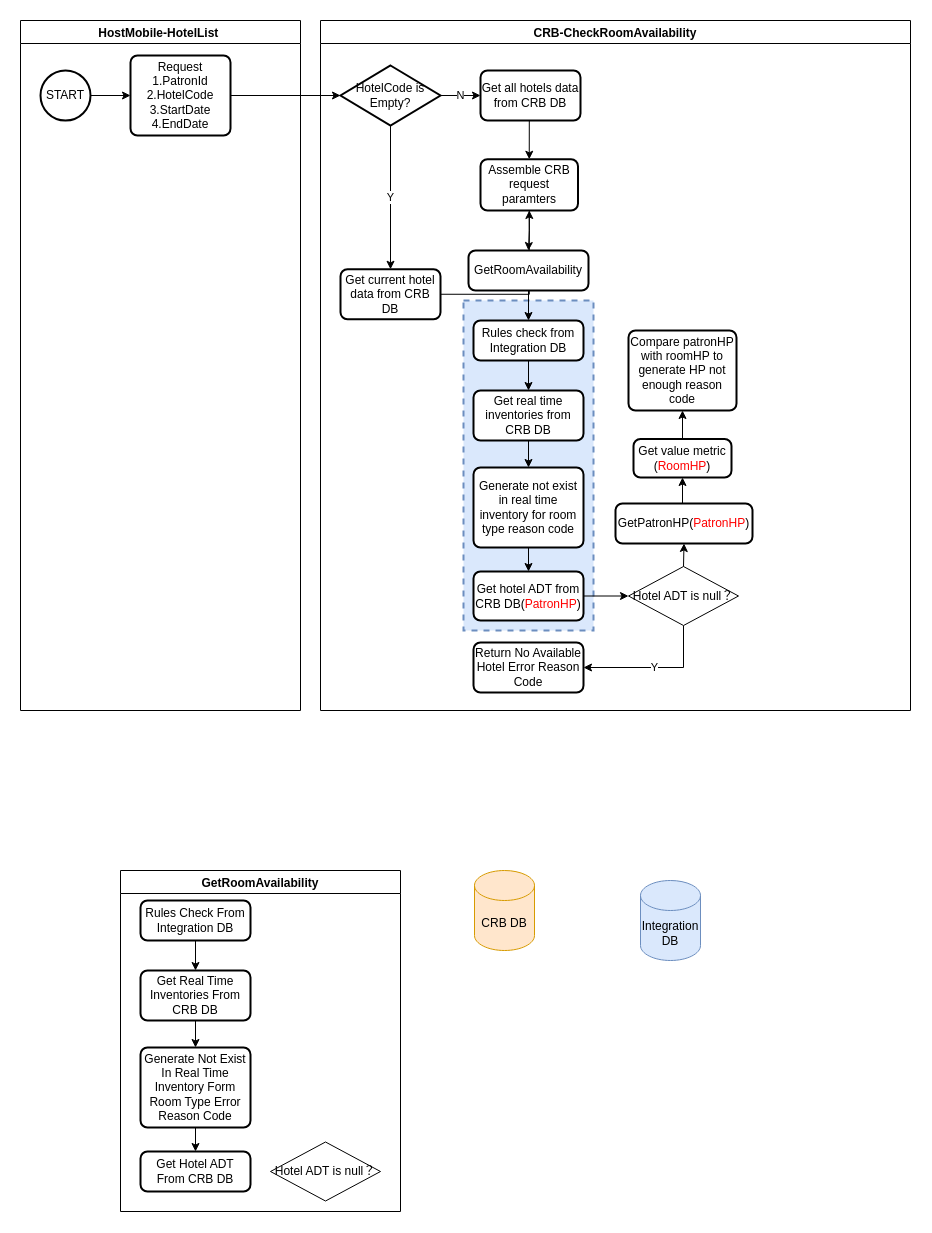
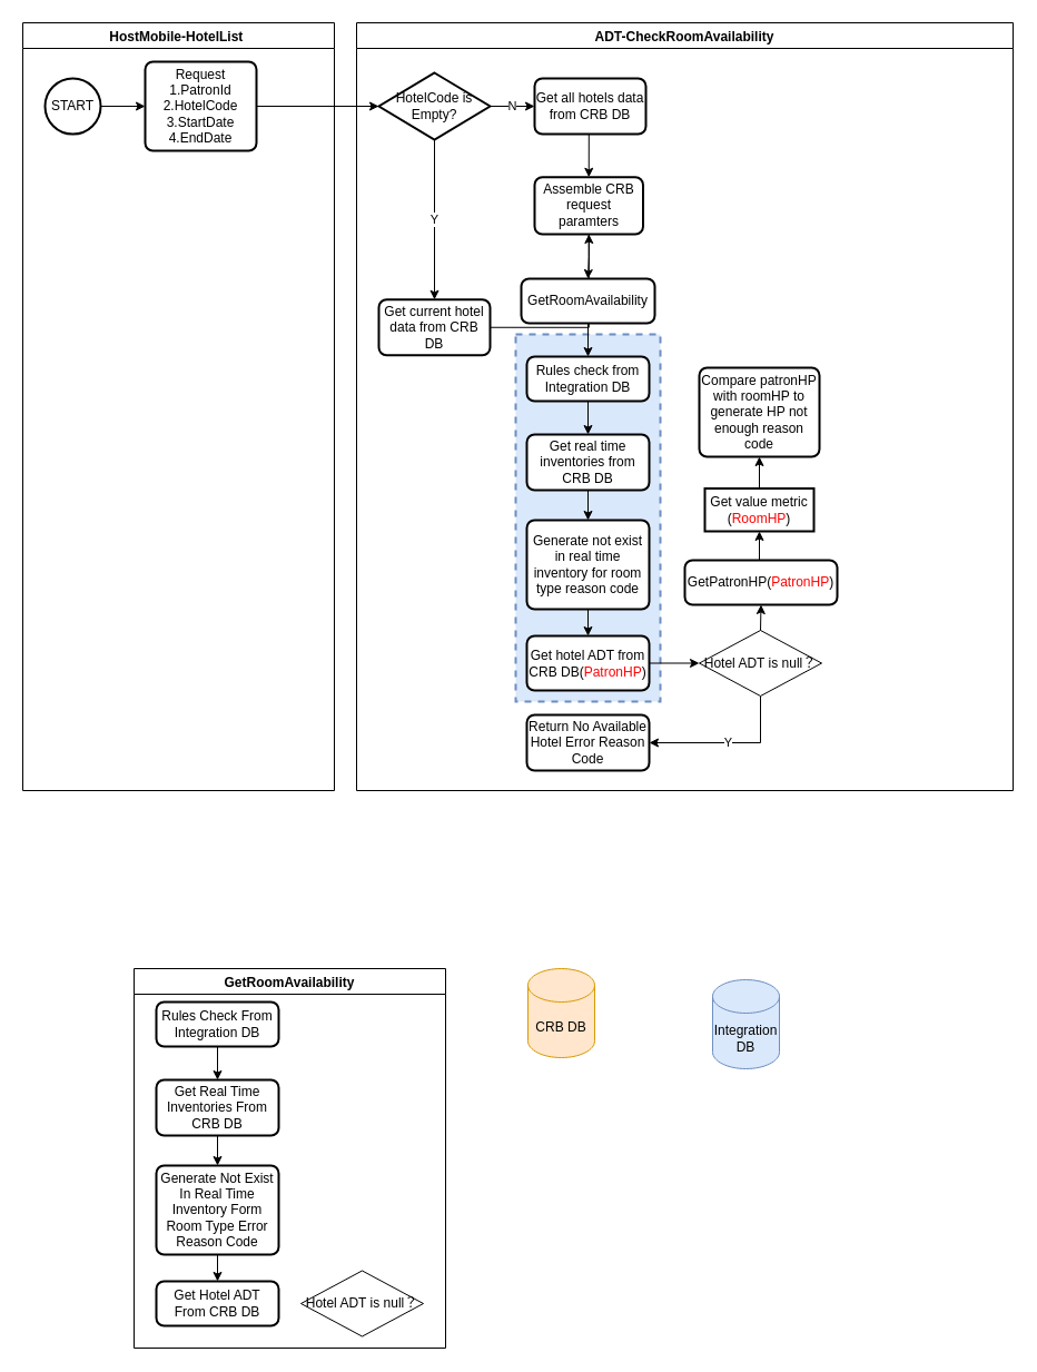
- <mxCell id="6" value="CRB-CheckRoomAvailability" style="swimlane;startSize=23;" vertex="1" parent="1"><mxGeometry x="320" y="20" width="590" height="690" as="geometry" /></mxCell>
+ <mxCell id="6" value="ADT-CheckRoomAvailability" style="swimlane;startSize=23;" vertex="1" parent="1"><mxGeometry x="320" y="20" width="590" height="690" as="geometry" /></mxCell>
- <mxCell id="32" value="&lt;font color=&quot;#000000&quot;&gt;Get value metric (&lt;/font&gt;RoomHP&lt;font color=&quot;#000000&quot;&gt;)&lt;/font&gt;" style="rounded=1;whiteSpace=wrap;html=1;absoluteArcSize=1;arcSize=14;strokeWidth=2;fontColor=#FF0000;" vertex="1" parent="6"><mxGeometry x="313" y="418.5" width="98" height="38.5" as="geometry" /></mxCell>
+ <mxCell id="32" value="&lt;font color=&quot;#000000&quot;&gt;Get value metric (&lt;/font&gt;RoomHP&lt;font color=&quot;#000000&quot;&gt;)&lt;/font&gt;" style="whiteSpace=wrap;html=1;absoluteArcSize=1;arcSize=14;strokeWidth=2;fontColor=#FF0000;rounded=0;" vertex="1" parent="6"><mxGeometry x="313" y="418.5" width="98" height="38.5" as="geometry" /></mxCell>
